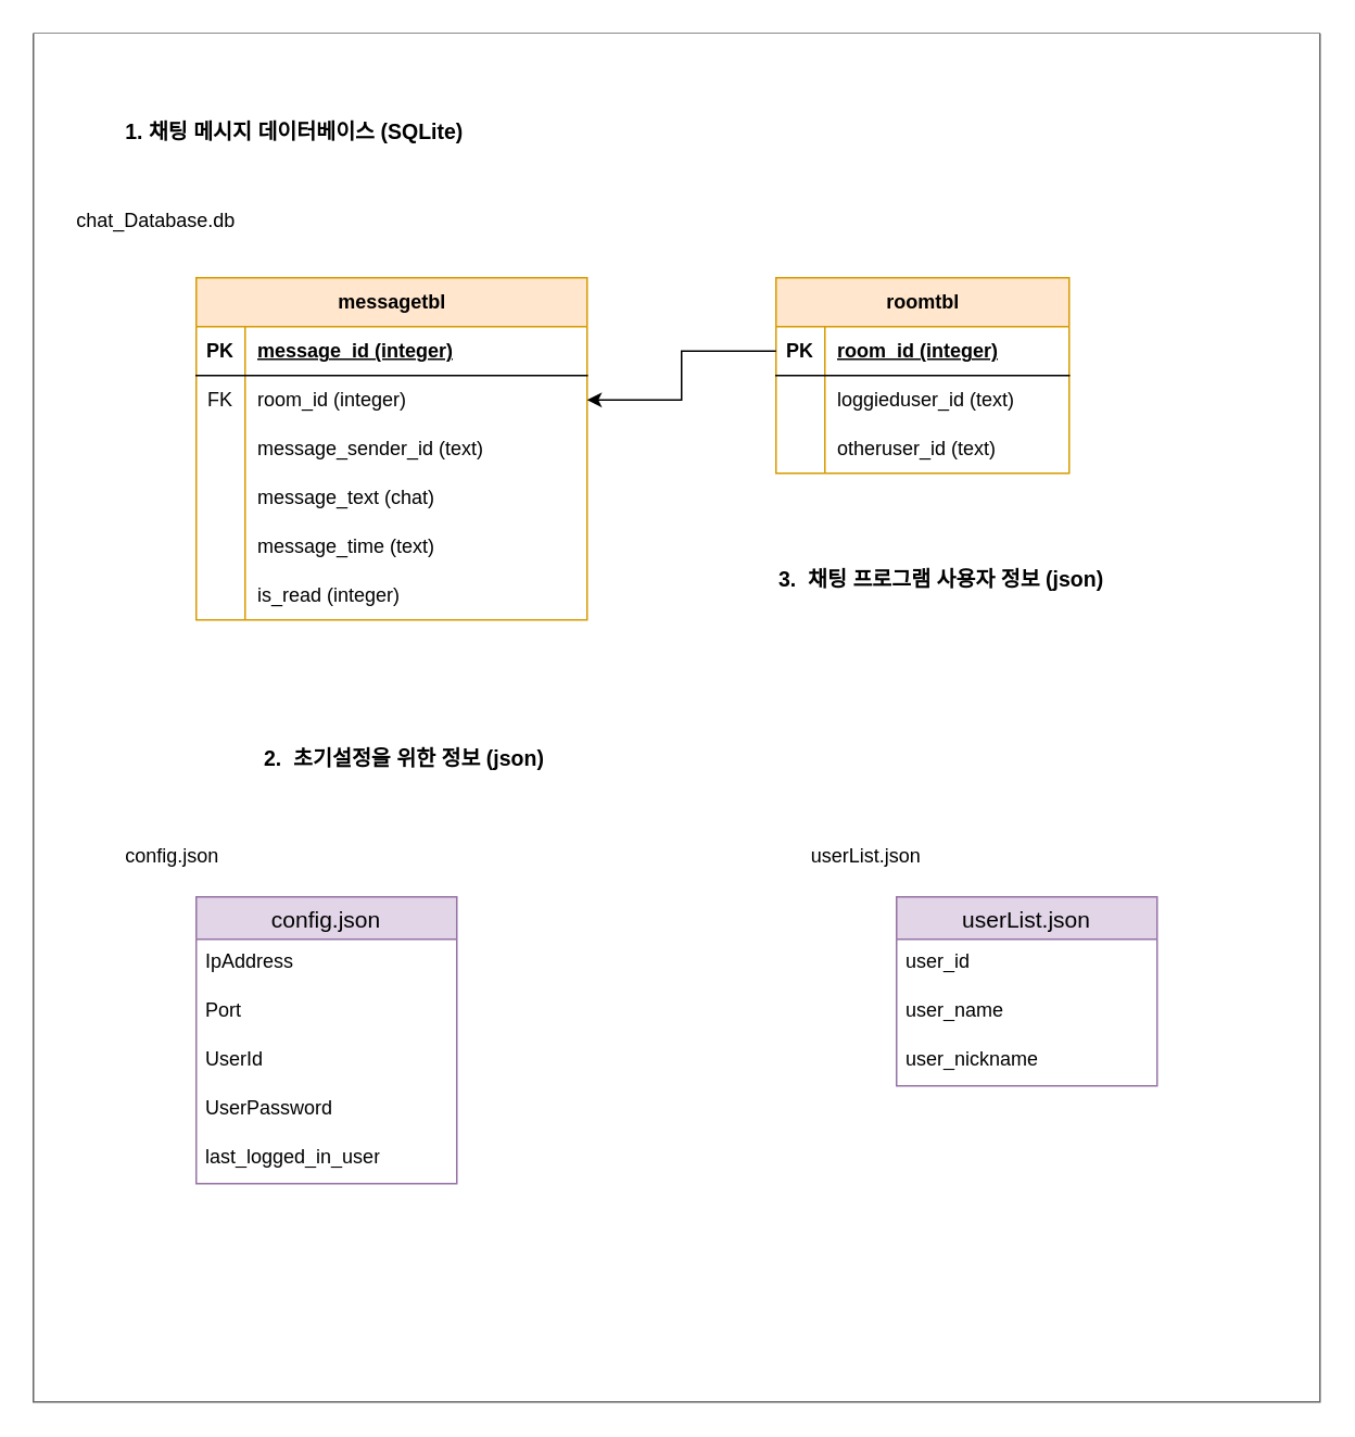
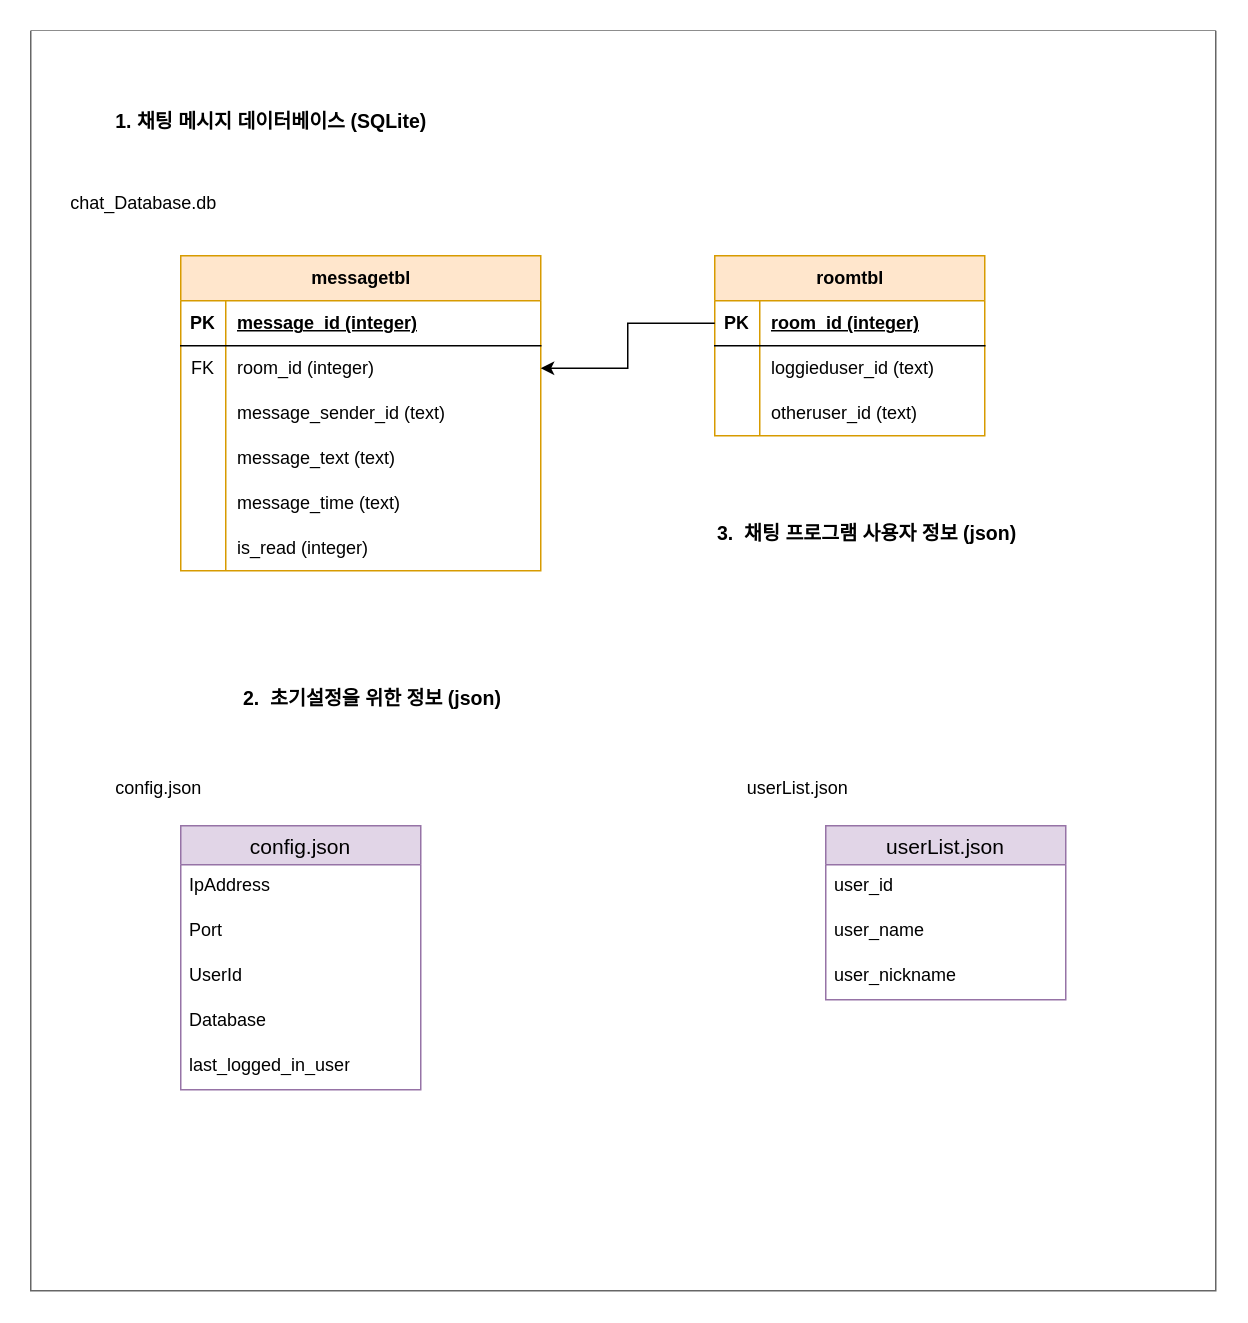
- <mxCell id="15" value="message_text (chat)" style="shape=partialRectangle;connectable=0;fillColor=none;top=0;left=0;bottom=0;right=0;align=left;spacingLeft=6;overflow=hidden;whiteSpace=wrap;html=1;" parent="13" vertex="1"><mxGeometry x="30" width="210" height="30" as="geometry"><mxRectangle width="210" height="30" as="alternateBounds" /></mxGeometry></mxCell>
+ <mxCell id="15" value="message_text (text)" style="shape=partialRectangle;connectable=0;fillColor=none;top=0;left=0;bottom=0;right=0;align=left;spacingLeft=6;overflow=hidden;whiteSpace=wrap;html=1;" parent="13" vertex="1"><mxGeometry x="30" width="210" height="30" as="geometry"><mxRectangle width="210" height="30" as="alternateBounds" /></mxGeometry></mxCell>
- <mxCell id="41" value="UserPassword" style="text;strokeColor=none;fillColor=none;spacingLeft=4;spacingRight=4;overflow=hidden;rotatable=0;points=[[0,0.5],[1,0.5]];portConstraint=eastwest;fontSize=12;whiteSpace=wrap;html=1;" parent="37" vertex="1"><mxGeometry y="116" width="160" height="30" as="geometry" /></mxCell>
+ <mxCell id="41" value="Database" style="text;strokeColor=none;fillColor=none;spacingLeft=4;spacingRight=4;overflow=hidden;rotatable=0;points=[[0,0.5],[1,0.5]];portConstraint=eastwest;fontSize=12;whiteSpace=wrap;html=1;" parent="37" vertex="1"><mxGeometry y="116" width="160" height="30" as="geometry" /></mxCell>
